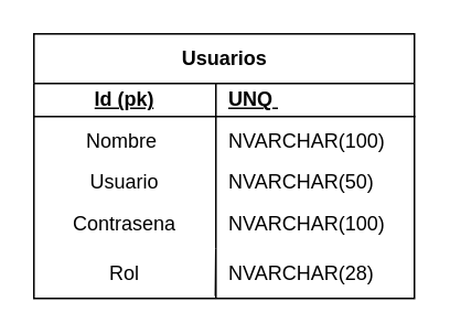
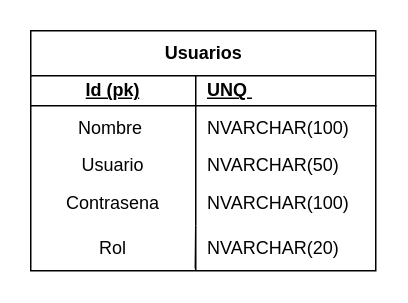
- <mxCell id="17" value="NVARCHAR(28)" style="shape=partialRectangle;connectable=0;fillColor=none;top=0;left=0;bottom=0;right=0;align=left;spacingLeft=6;overflow=hidden;whiteSpace=wrap;html=1;" vertex="1" parent="15"><mxGeometry x="110" y="5" width="120" height="20" as="geometry"><mxRectangle width="120" height="30" as="alternateBounds" /></mxGeometry></mxCell>
+ <mxCell id="17" value="NVARCHAR(20)" style="shape=partialRectangle;connectable=0;fillColor=none;top=0;left=0;bottom=0;right=0;align=left;spacingLeft=6;overflow=hidden;whiteSpace=wrap;html=1;" vertex="1" parent="15"><mxGeometry x="110" y="5" width="120" height="20" as="geometry"><mxRectangle width="120" height="30" as="alternateBounds" /></mxGeometry></mxCell>
